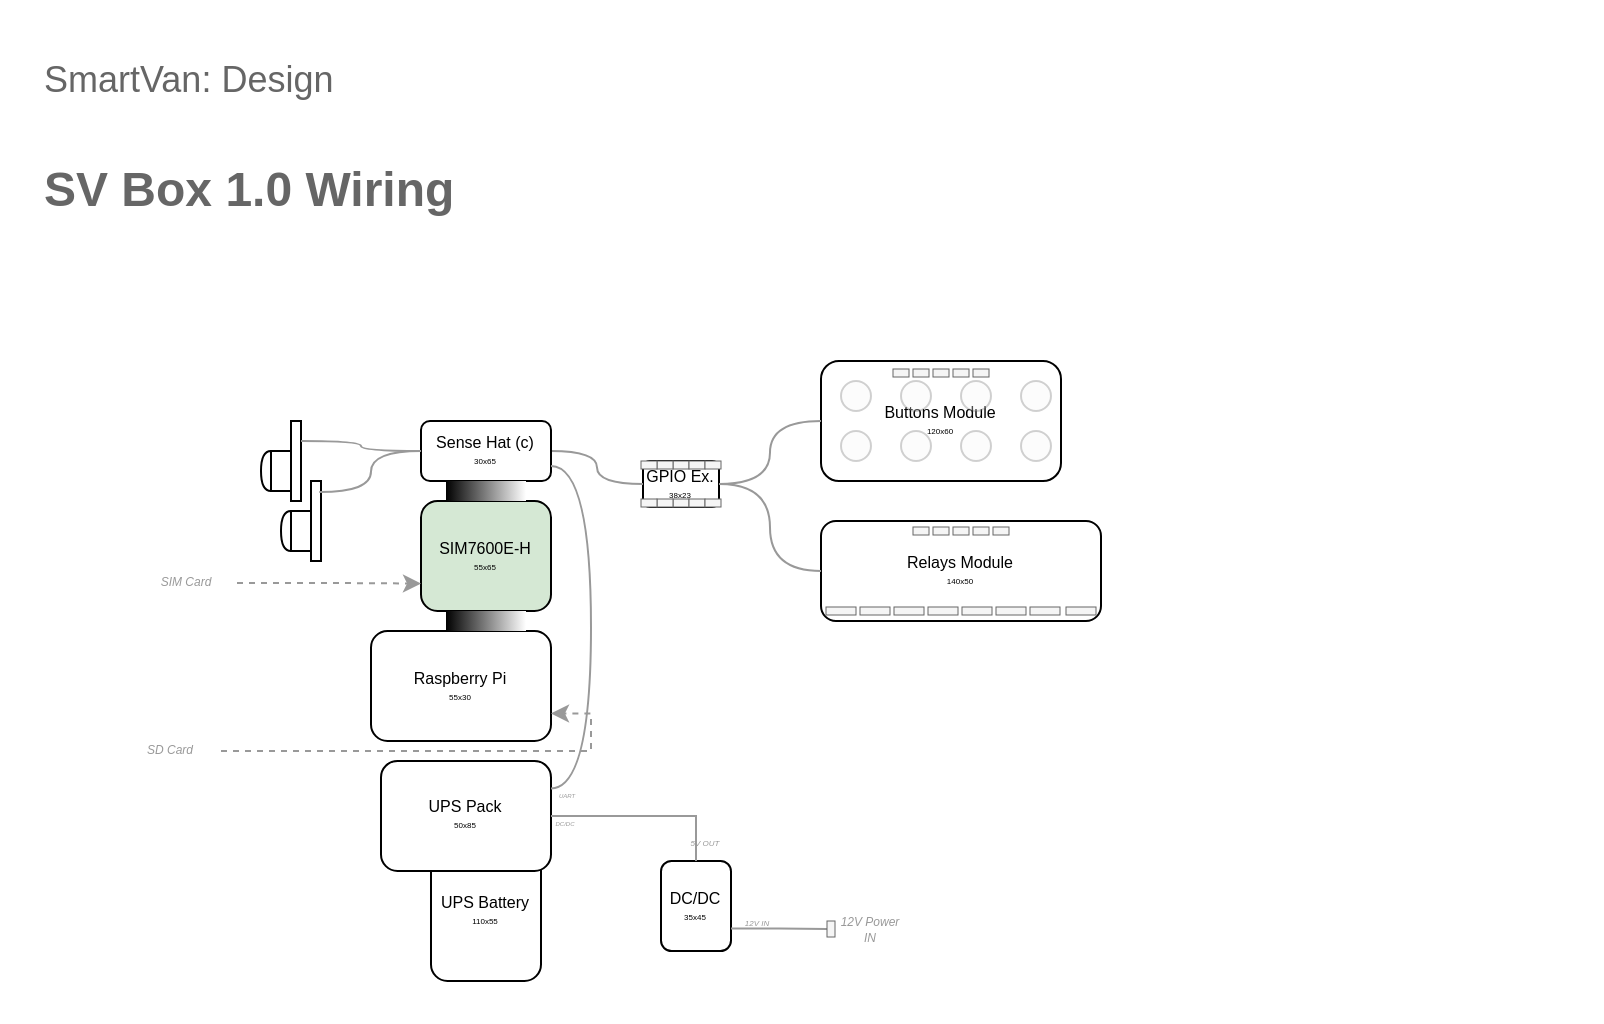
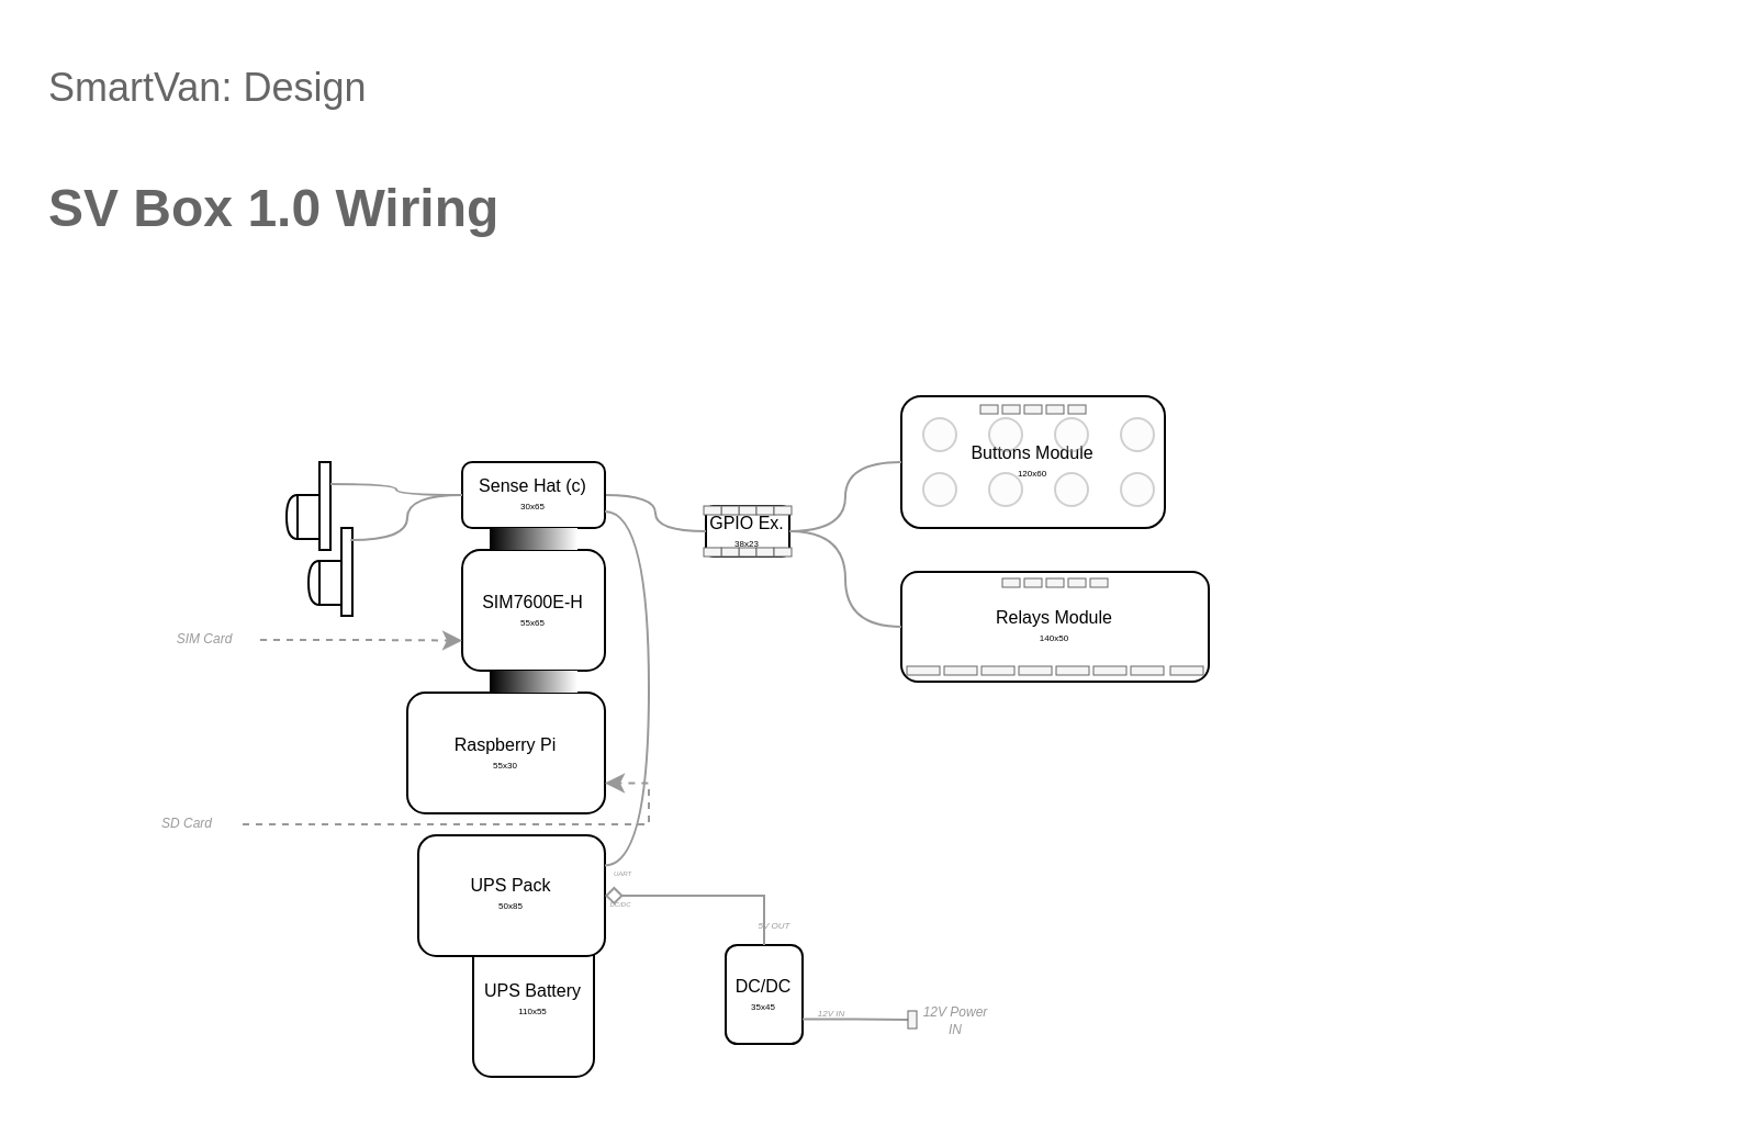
- <mxCell id="48" value="&lt;font style=&quot;border-color: var(--border-color); font-size: 8px;&quot;&gt;SIM7600E-H&lt;/font&gt;&lt;br style=&quot;border-color: var(--border-color);&quot;&gt;&lt;font style=&quot;border-color: var(--border-color); font-size: 4px;&quot;&gt;55x65&lt;/font&gt;" style="rounded=1;whiteSpace=wrap;html=1;fontSize=6;horizontal=1;direction=south;fillColor=#d5e8d4;" vertex="1" parent="1"><mxGeometry x="210" y="250" width="65" height="55" as="geometry" /></mxCell>
+ <mxCell id="48" value="&lt;font style=&quot;border-color: var(--border-color); font-size: 8px;&quot;&gt;SIM7600E-H&lt;/font&gt;&lt;br style=&quot;border-color: var(--border-color);&quot;&gt;&lt;font style=&quot;border-color: var(--border-color); font-size: 4px;&quot;&gt;55x65&lt;/font&gt;" style="rounded=1;whiteSpace=wrap;html=1;fontSize=6;horizontal=1;direction=south;" vertex="1" parent="1"><mxGeometry x="210" y="250" width="65" height="55" as="geometry" /></mxCell>
- <mxCell id="70" style="edgeStyle=orthogonalEdgeStyle;rounded=0;orthogonalLoop=1;jettySize=auto;html=1;entryX=0.5;entryY=0;entryDx=0;entryDy=0;exitX=0.5;exitY=0;exitDx=0;exitDy=0;endArrow=none;endFill=0;fontColor=#999999;strokeColor=#999999;" parent="69" source="68" target="51" edge="1"><mxGeometry relative="1" as="geometry" /></mxCell>
+ <mxCell id="70" style="edgeStyle=orthogonalEdgeStyle;rounded=0;orthogonalLoop=1;jettySize=auto;html=1;entryX=0.5;entryY=0;entryDx=0;entryDy=0;exitX=0.5;exitY=0;exitDx=0;exitDy=0;endArrow=diamond;endFill=0;fontColor=#999999;strokeColor=#999999;" parent="69" source="68" target="51" edge="1"><mxGeometry relative="1" as="geometry" /></mxCell>
